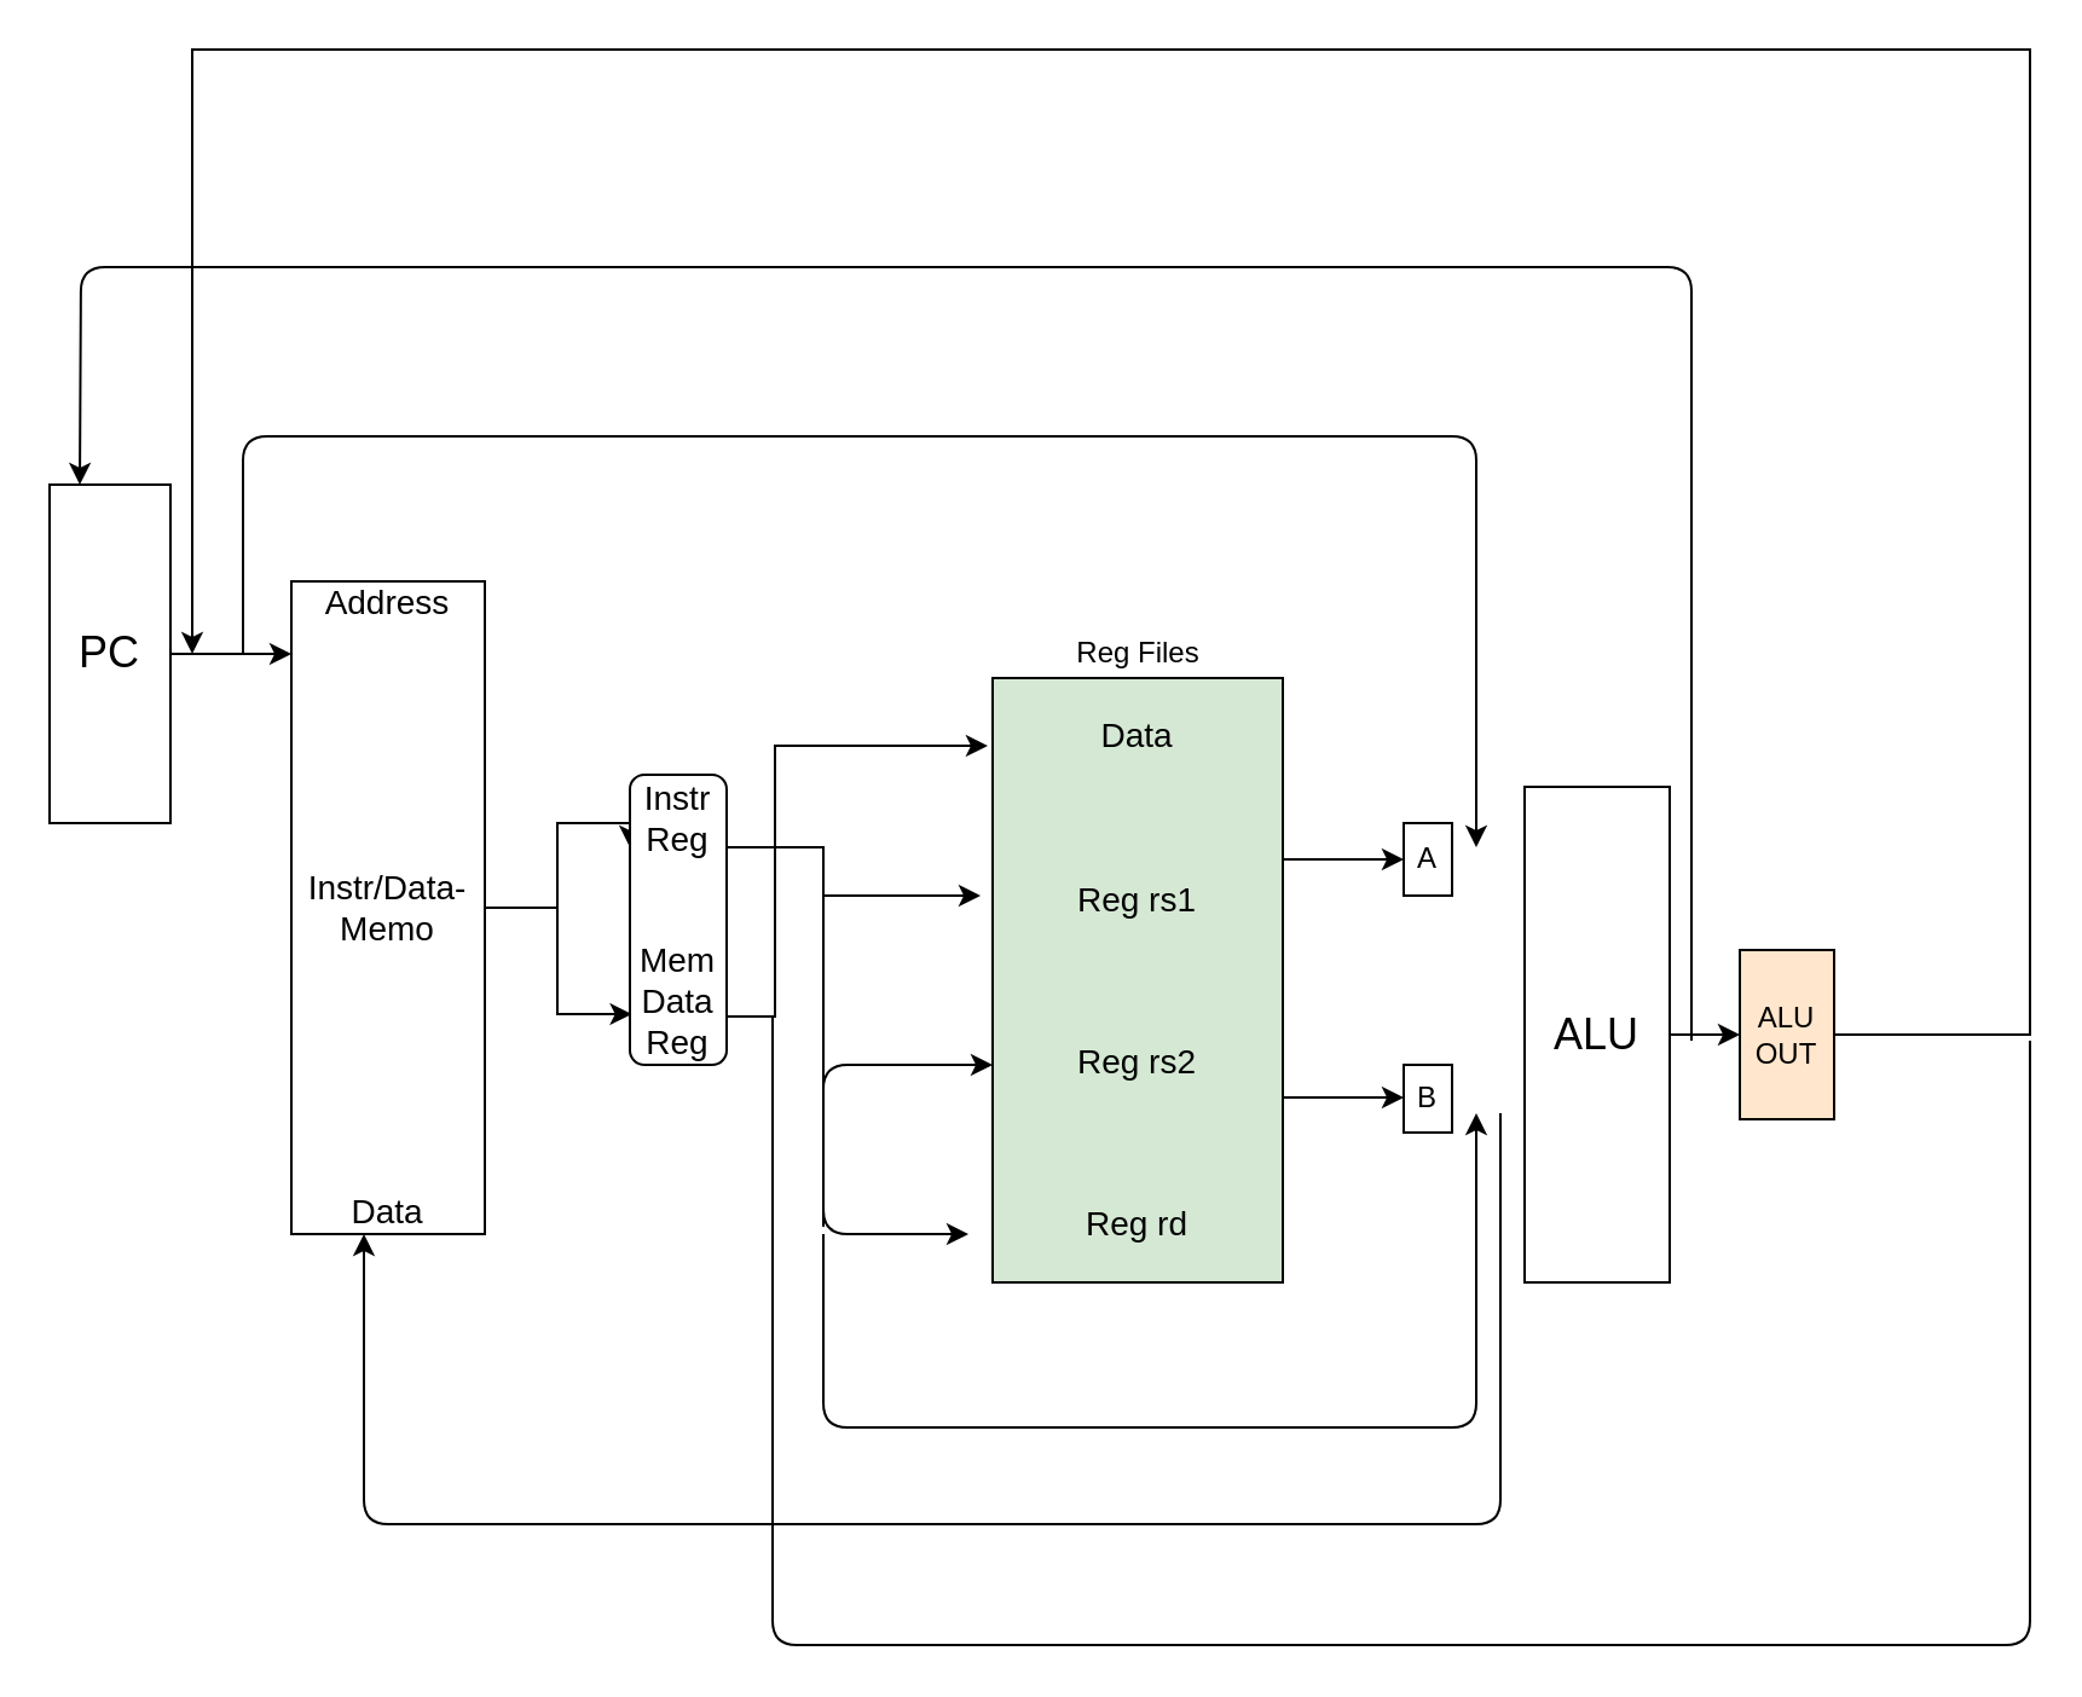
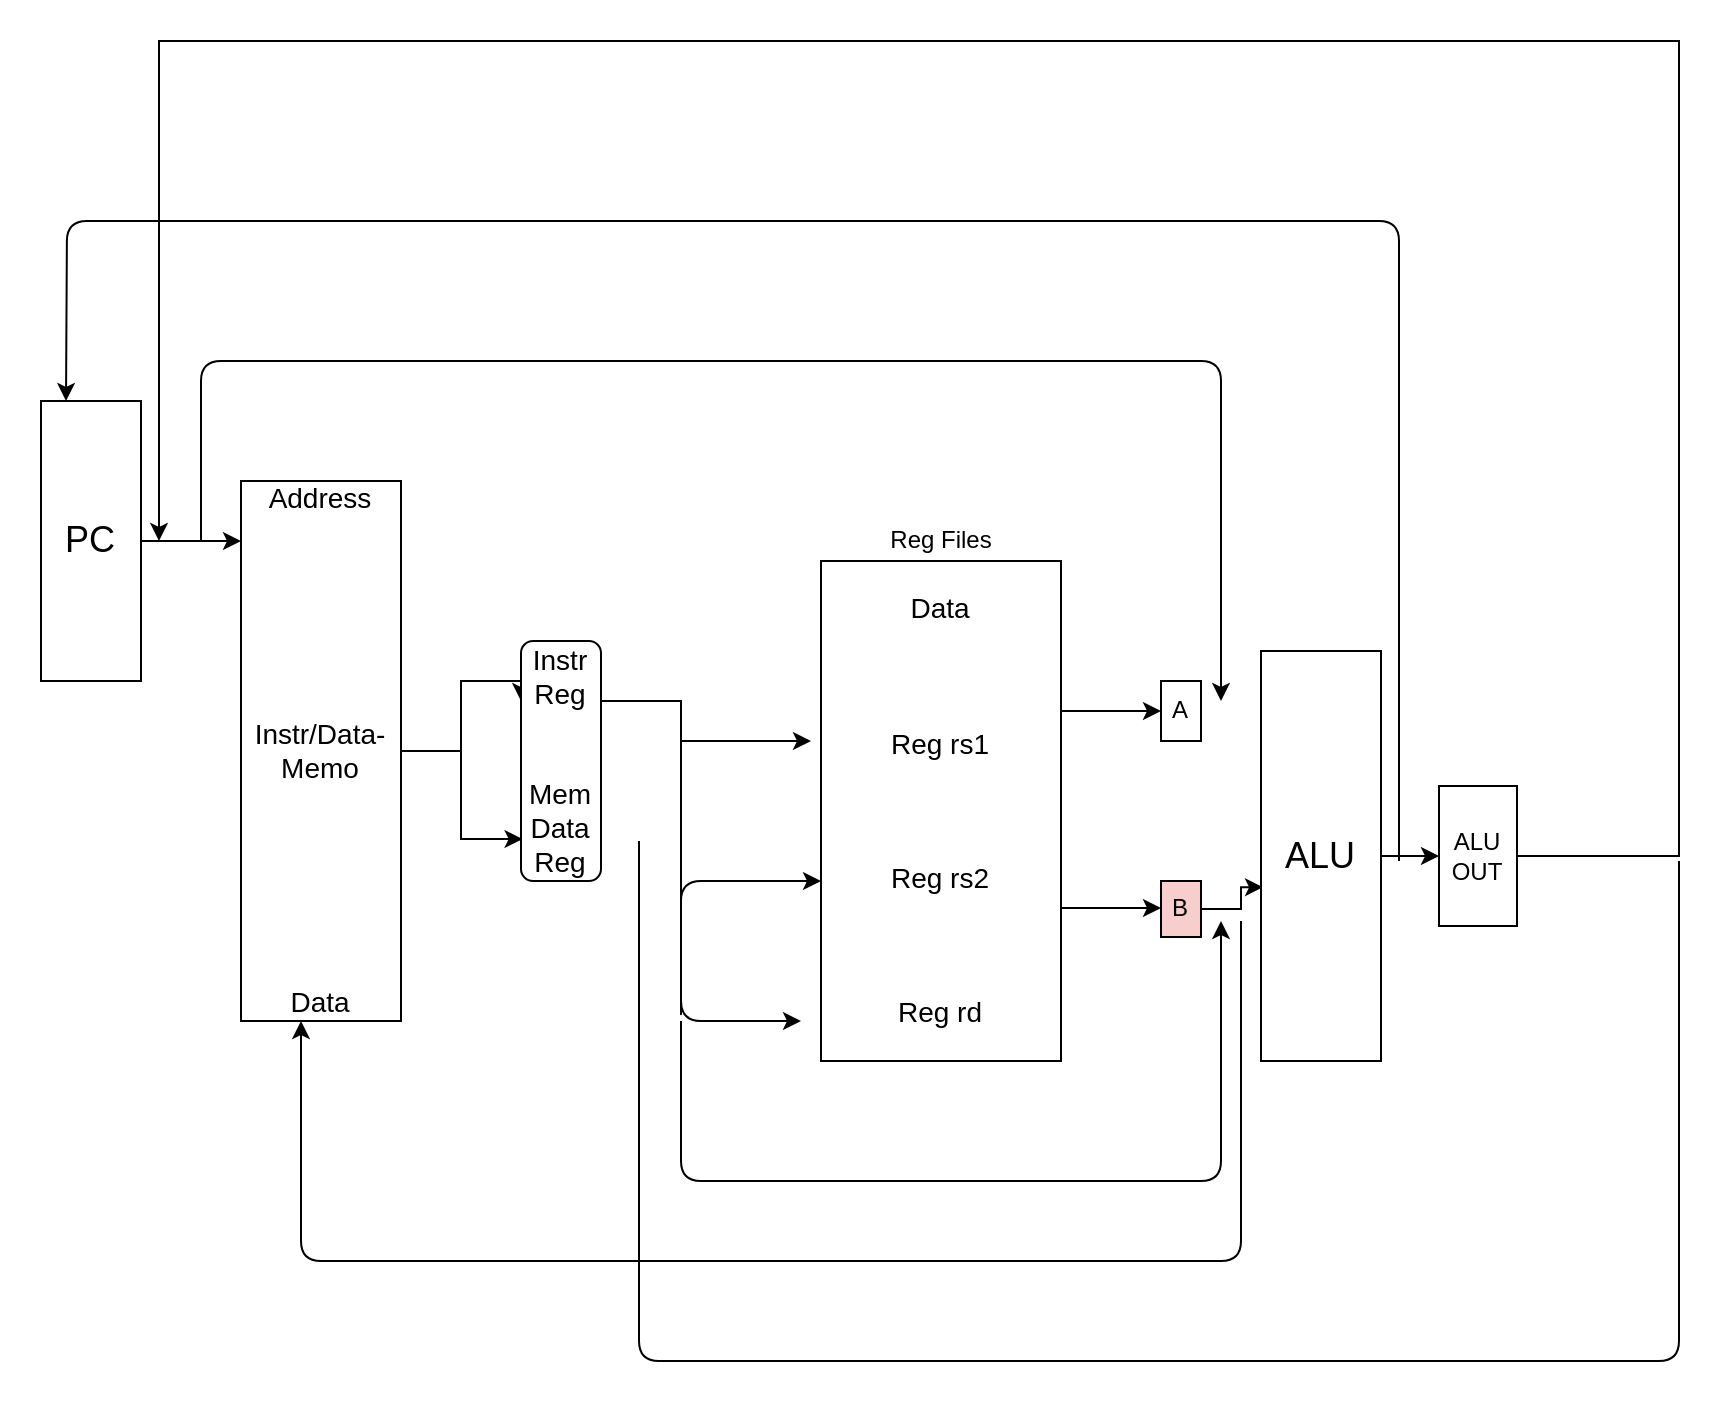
- <mxCell id="8" style="edgeStyle=orthogonalEdgeStyle;rounded=0;orthogonalLoop=1;jettySize=auto;html=1;entryX=-0.017;entryY=0.112;entryDx=0;entryDy=0;entryPerimeter=0;" edge="1" parent="1" source="9" target="11"><mxGeometry relative="1" as="geometry"><mxPoint x="320" y="310" as="targetPoint" /><Array as="points"><mxPoint x="320" y="420" /><mxPoint x="320" y="308" /></Array></mxGeometry></mxCell>
- <mxCell id="11" value="&lt;font style=&quot;font-size: 14px&quot;&gt;Data&lt;br&gt;&lt;br&gt;&lt;br&gt;&lt;br&gt;Reg rs1&lt;br&gt;&lt;br&gt;&lt;br&gt;&lt;br&gt;Reg rs2&lt;br&gt;&lt;br&gt;&lt;br&gt;&lt;br&gt;Reg rd&lt;/font&gt;" style="rounded=0;whiteSpace=wrap;html=1;fillColor=#d5e8d4;" vertex="1" parent="1"><mxGeometry x="410" y="280" width="120" height="250" as="geometry" /></mxCell>
+ <mxCell id="11" value="&lt;font style=&quot;font-size: 14px&quot;&gt;Data&lt;br&gt;&lt;br&gt;&lt;br&gt;&lt;br&gt;Reg rs1&lt;br&gt;&lt;br&gt;&lt;br&gt;&lt;br&gt;Reg rs2&lt;br&gt;&lt;br&gt;&lt;br&gt;&lt;br&gt;Reg rd&lt;/font&gt;" style="rounded=0;whiteSpace=wrap;html=1;" vertex="1" parent="1"><mxGeometry x="410" y="280" width="120" height="250" as="geometry" /></mxCell>
- <mxCell id="25" value="&lt;font style=&quot;font-size: 12px&quot;&gt;ALU OUT&lt;/font&gt;" style="whiteSpace=wrap;html=1;rounded=0;fillColor=#ffe6cc;" vertex="1" parent="1"><mxGeometry x="719" y="392.5" width="39" height="70" as="geometry" /></mxCell>
+ <mxCell id="25" value="&lt;font style=&quot;font-size: 12px&quot;&gt;ALU OUT&lt;/font&gt;" style="whiteSpace=wrap;html=1;rounded=0;" vertex="1" parent="1"><mxGeometry x="719" y="392.5" width="39" height="70" as="geometry" /></mxCell>
- <mxCell id="17" value="B" style="rounded=0;whiteSpace=wrap;html=1;" vertex="1" parent="1"><mxGeometry x="580" y="440" width="20" height="28" as="geometry" /></mxCell>
+ <mxCell id="17" value="B" style="rounded=0;whiteSpace=wrap;html=1;fillColor=#f8cecc;" vertex="1" parent="1"><mxGeometry x="580" y="440" width="20" height="28" as="geometry" /></mxCell>
+ <mxCell id="16" value="" style="edgeStyle=orthogonalEdgeStyle;rounded=0;orthogonalLoop=1;jettySize=auto;html=1;entryX=0.017;entryY=0.576;entryDx=0;entryDy=0;entryPerimeter=0;" edge="1" parent="1" source="17" target="21"><mxGeometry relative="1" as="geometry" /></mxCell>
